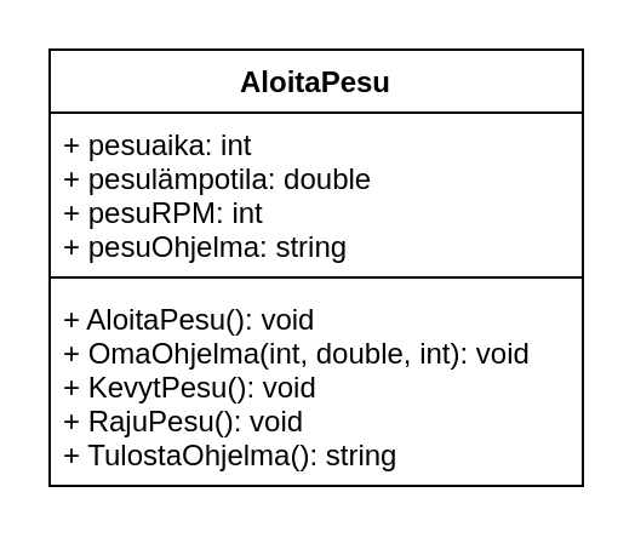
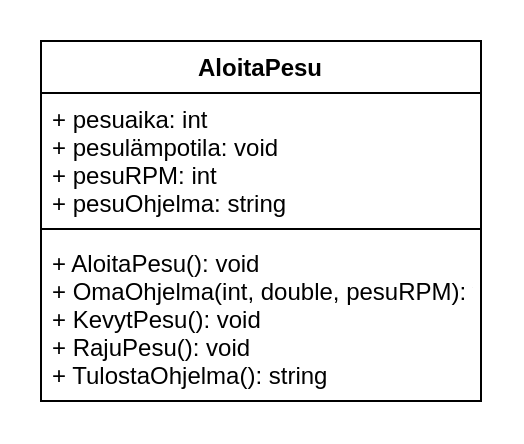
- <mxCell id="3" value="+ pesuaika: int&#10;+ pesulämpotila: double&#10;+ pesuRPM: int&#10;+ pesuOhjelma: string" style="text;strokeColor=none;fillColor=none;align=left;verticalAlign=top;spacingLeft=4;spacingRight=4;overflow=hidden;rotatable=0;points=[[0,0.5],[1,0.5]];portConstraint=eastwest;" vertex="1" parent="2"><mxGeometry y="26" width="220" height="64" as="geometry" /></mxCell>
+ <mxCell id="3" value="+ pesuaika: int&#10;+ pesulämpotila: void&#10;+ pesuRPM: int&#10;+ pesuOhjelma: string" style="text;strokeColor=none;fillColor=none;align=left;verticalAlign=top;spacingLeft=4;spacingRight=4;overflow=hidden;rotatable=0;points=[[0,0.5],[1,0.5]];portConstraint=eastwest;" vertex="1" parent="2"><mxGeometry y="26" width="220" height="64" as="geometry" /></mxCell>
- <mxCell id="5" value="+ AloitaPesu(): void&#10;+ OmaOhjelma(int, double, int): void&#10;+ KevytPesu(): void&#10;+ RajuPesu(): void&#10;+ TulostaOhjelma(): string" style="text;strokeColor=none;fillColor=none;align=left;verticalAlign=top;spacingLeft=4;spacingRight=4;overflow=hidden;rotatable=0;points=[[0,0.5],[1,0.5]];portConstraint=eastwest;" vertex="1" parent="2"><mxGeometry y="98" width="220" height="82" as="geometry" /></mxCell>
+ <mxCell id="5" value="+ AloitaPesu(): void&#10;+ OmaOhjelma(int, double, pesuRPM): void&#10;+ KevytPesu(): void&#10;+ RajuPesu(): void&#10;+ TulostaOhjelma(): string" style="text;strokeColor=none;fillColor=none;align=left;verticalAlign=top;spacingLeft=4;spacingRight=4;overflow=hidden;rotatable=0;points=[[0,0.5],[1,0.5]];portConstraint=eastwest;" vertex="1" parent="2"><mxGeometry y="98" width="220" height="82" as="geometry" /></mxCell>
